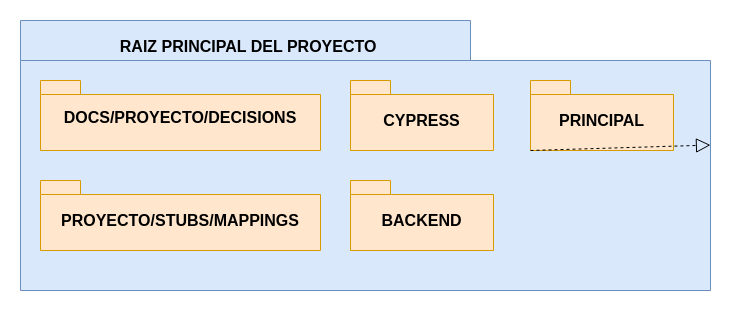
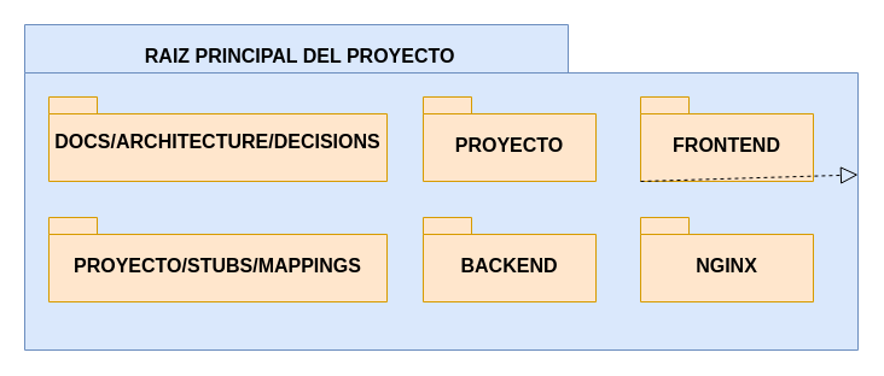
- <mxCell id="6" value="CYPRESS" style="shape=folder;fontStyle=1;spacingTop=10;tabWidth=40;tabHeight=14;tabPosition=left;html=1;whiteSpace=wrap;verticalAlign=middle;fillColor=#ffe6cc;strokeColor=#d79b00;align=center;fontSize=16;" vertex="1" parent="1"><mxGeometry x="350" y="80" width="143" height="70" as="geometry" /></mxCell>
+ <mxCell id="6" value="PROYECTO" style="shape=folder;fontStyle=1;spacingTop=10;tabWidth=40;tabHeight=14;tabPosition=left;html=1;whiteSpace=wrap;verticalAlign=middle;fillColor=#ffe6cc;strokeColor=#d79b00;align=center;fontSize=16;" vertex="1" parent="1"><mxGeometry x="350" y="80" width="143" height="70" as="geometry" /></mxCell>
- <mxCell id="5" value="PRINCIPAL" style="shape=folder;fontStyle=1;spacingTop=10;tabWidth=40;tabHeight=14;tabPosition=left;html=1;whiteSpace=wrap;verticalAlign=middle;fillColor=#ffe6cc;strokeColor=#d79b00;fontSize=16;" vertex="1" parent="1"><mxGeometry x="530" y="80" width="143" height="70" as="geometry" /></mxCell>
+ <mxCell id="5" value="FRONTEND" style="shape=folder;fontStyle=1;spacingTop=10;tabWidth=40;tabHeight=14;tabPosition=left;html=1;whiteSpace=wrap;verticalAlign=middle;fillColor=#ffe6cc;strokeColor=#d79b00;fontSize=16;" vertex="1" parent="1"><mxGeometry x="530" y="80" width="143" height="70" as="geometry" /></mxCell>
- <mxCell id="8" value="&lt;span id=&quot;docs-internal-guid-c4f8f5a2-7fff-a26a-38e5-7b9e291a62f5&quot;&gt;&lt;p dir=&quot;ltr&quot; style=&quot;line-height:1.38;margin-top:0pt;margin-bottom:0pt;&quot;&gt;&lt;span style=&quot;font-family: Arial, sans-serif; font-variant-numeric: normal; font-variant-east-asian: normal; font-variant-alternates: normal; font-variant-position: normal; font-variant-emoji: normal; vertical-align: baseline; white-space-collapse: preserve;&quot;&gt;DOCS/PROYECTO/DECISIONS&lt;/span&gt;&lt;/p&gt;&lt;div&gt;&lt;span style=&quot;font-family: Arial, sans-serif; font-variant-numeric: normal; font-variant-east-asian: normal; font-variant-alternates: normal; font-variant-position: normal; font-variant-emoji: normal; vertical-align: baseline; white-space-collapse: preserve;&quot;&gt;&lt;br&gt;&lt;/span&gt;&lt;/div&gt;&lt;/span&gt;" style="shape=folder;fontStyle=1;spacingTop=10;tabWidth=40;tabHeight=14;tabPosition=left;html=1;whiteSpace=wrap;verticalAlign=bottom;fillColor=#ffe6cc;strokeColor=#d79b00;fontColor=#000000;labelBackgroundColor=none;fontSize=16;" vertex="1" parent="1"><mxGeometry x="40" y="80" width="280" height="70" as="geometry" /></mxCell>
+ <mxCell id="8" value="&lt;span id=&quot;docs-internal-guid-c4f8f5a2-7fff-a26a-38e5-7b9e291a62f5&quot;&gt;&lt;p dir=&quot;ltr&quot; style=&quot;line-height:1.38;margin-top:0pt;margin-bottom:0pt;&quot;&gt;&lt;span style=&quot;font-family: Arial, sans-serif; font-variant-numeric: normal; font-variant-east-asian: normal; font-variant-alternates: normal; font-variant-position: normal; font-variant-emoji: normal; vertical-align: baseline; white-space-collapse: preserve;&quot;&gt;DOCS/ARCHITECTURE/DECISIONS&lt;/span&gt;&lt;/p&gt;&lt;div&gt;&lt;span style=&quot;font-family: Arial, sans-serif; font-variant-numeric: normal; font-variant-east-asian: normal; font-variant-alternates: normal; font-variant-position: normal; font-variant-emoji: normal; vertical-align: baseline; white-space-collapse: preserve;&quot;&gt;&lt;br&gt;&lt;/span&gt;&lt;/div&gt;&lt;/span&gt;" style="shape=folder;fontStyle=1;spacingTop=10;tabWidth=40;tabHeight=14;tabPosition=left;html=1;whiteSpace=wrap;verticalAlign=bottom;fillColor=#ffe6cc;strokeColor=#d79b00;fontColor=#000000;labelBackgroundColor=none;fontSize=16;" vertex="1" parent="1"><mxGeometry x="40" y="80" width="280" height="70" as="geometry" /></mxCell>
+ <mxCell id="4" value="NGINX" style="shape=folder;fontStyle=1;spacingTop=10;tabWidth=40;tabHeight=14;tabPosition=left;html=1;whiteSpace=wrap;verticalAlign=middle;fillColor=#ffe6cc;strokeColor=#d79b00;fontSize=16;" vertex="1" parent="1"><mxGeometry x="530" y="180" width="143" height="70" as="geometry" /></mxCell>
